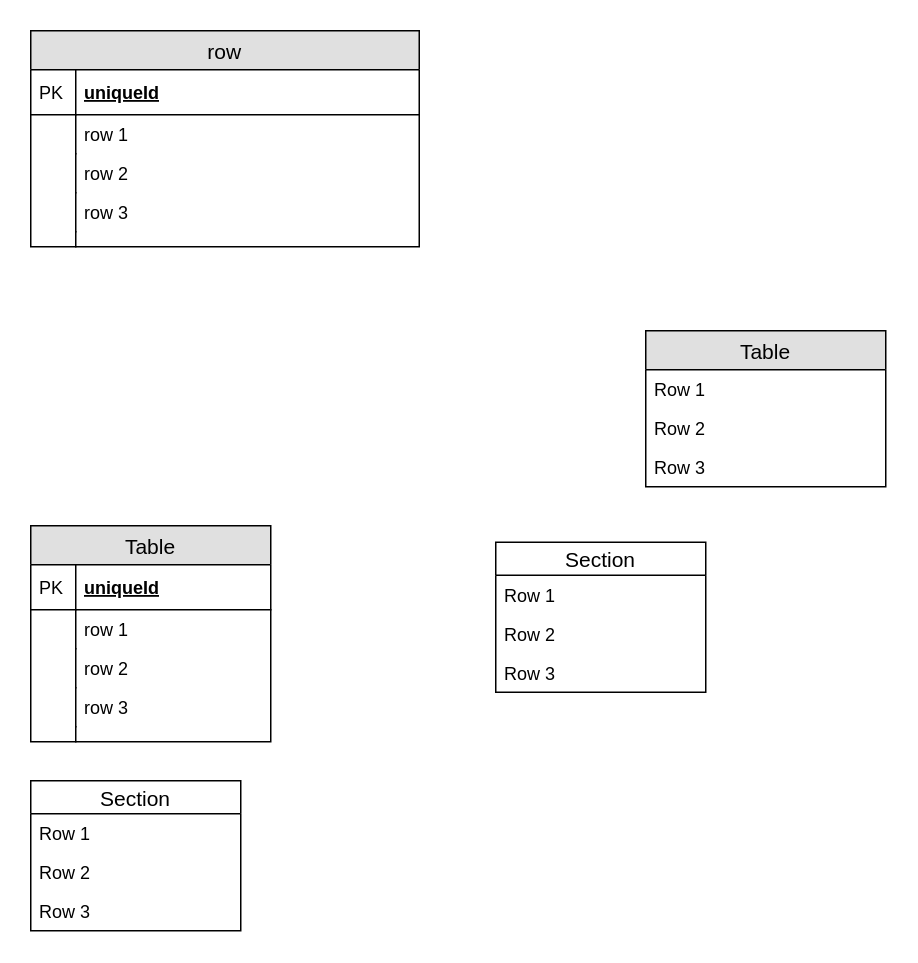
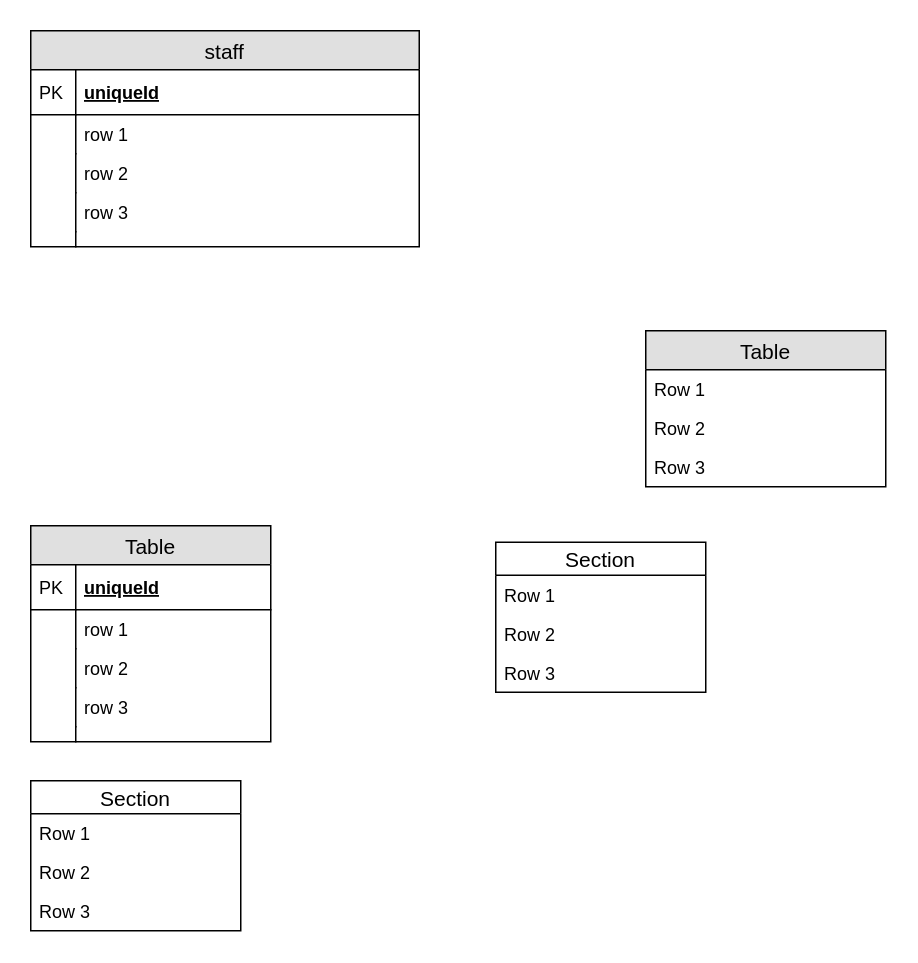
- <mxCell id="2" value="row" style="swimlane;fontStyle=0;childLayout=stackLayout;horizontal=1;startSize=26;fillColor=#e0e0e0;horizontalStack=0;resizeParent=1;resizeParentMax=0;resizeLast=0;collapsible=1;marginBottom=0;swimlaneFillColor=#ffffff;align=center;fontSize=14;noLabel=0;container=0;" vertex="1" parent="1"><mxGeometry x="20" y="20" width="259" height="144" as="geometry"><mxRectangle x="21" y="20" width="70" height="26" as="alternateBounds" /></mxGeometry></mxCell>
+ <mxCell id="2" value="staff" style="swimlane;fontStyle=0;childLayout=stackLayout;horizontal=1;startSize=26;fillColor=#e0e0e0;horizontalStack=0;resizeParent=1;resizeParentMax=0;resizeLast=0;collapsible=1;marginBottom=0;swimlaneFillColor=#ffffff;align=center;fontSize=14;noLabel=0;container=0;" vertex="1" parent="1"><mxGeometry x="20" y="20" width="259" height="144" as="geometry"><mxRectangle x="21" y="20" width="70" height="26" as="alternateBounds" /></mxGeometry></mxCell>
